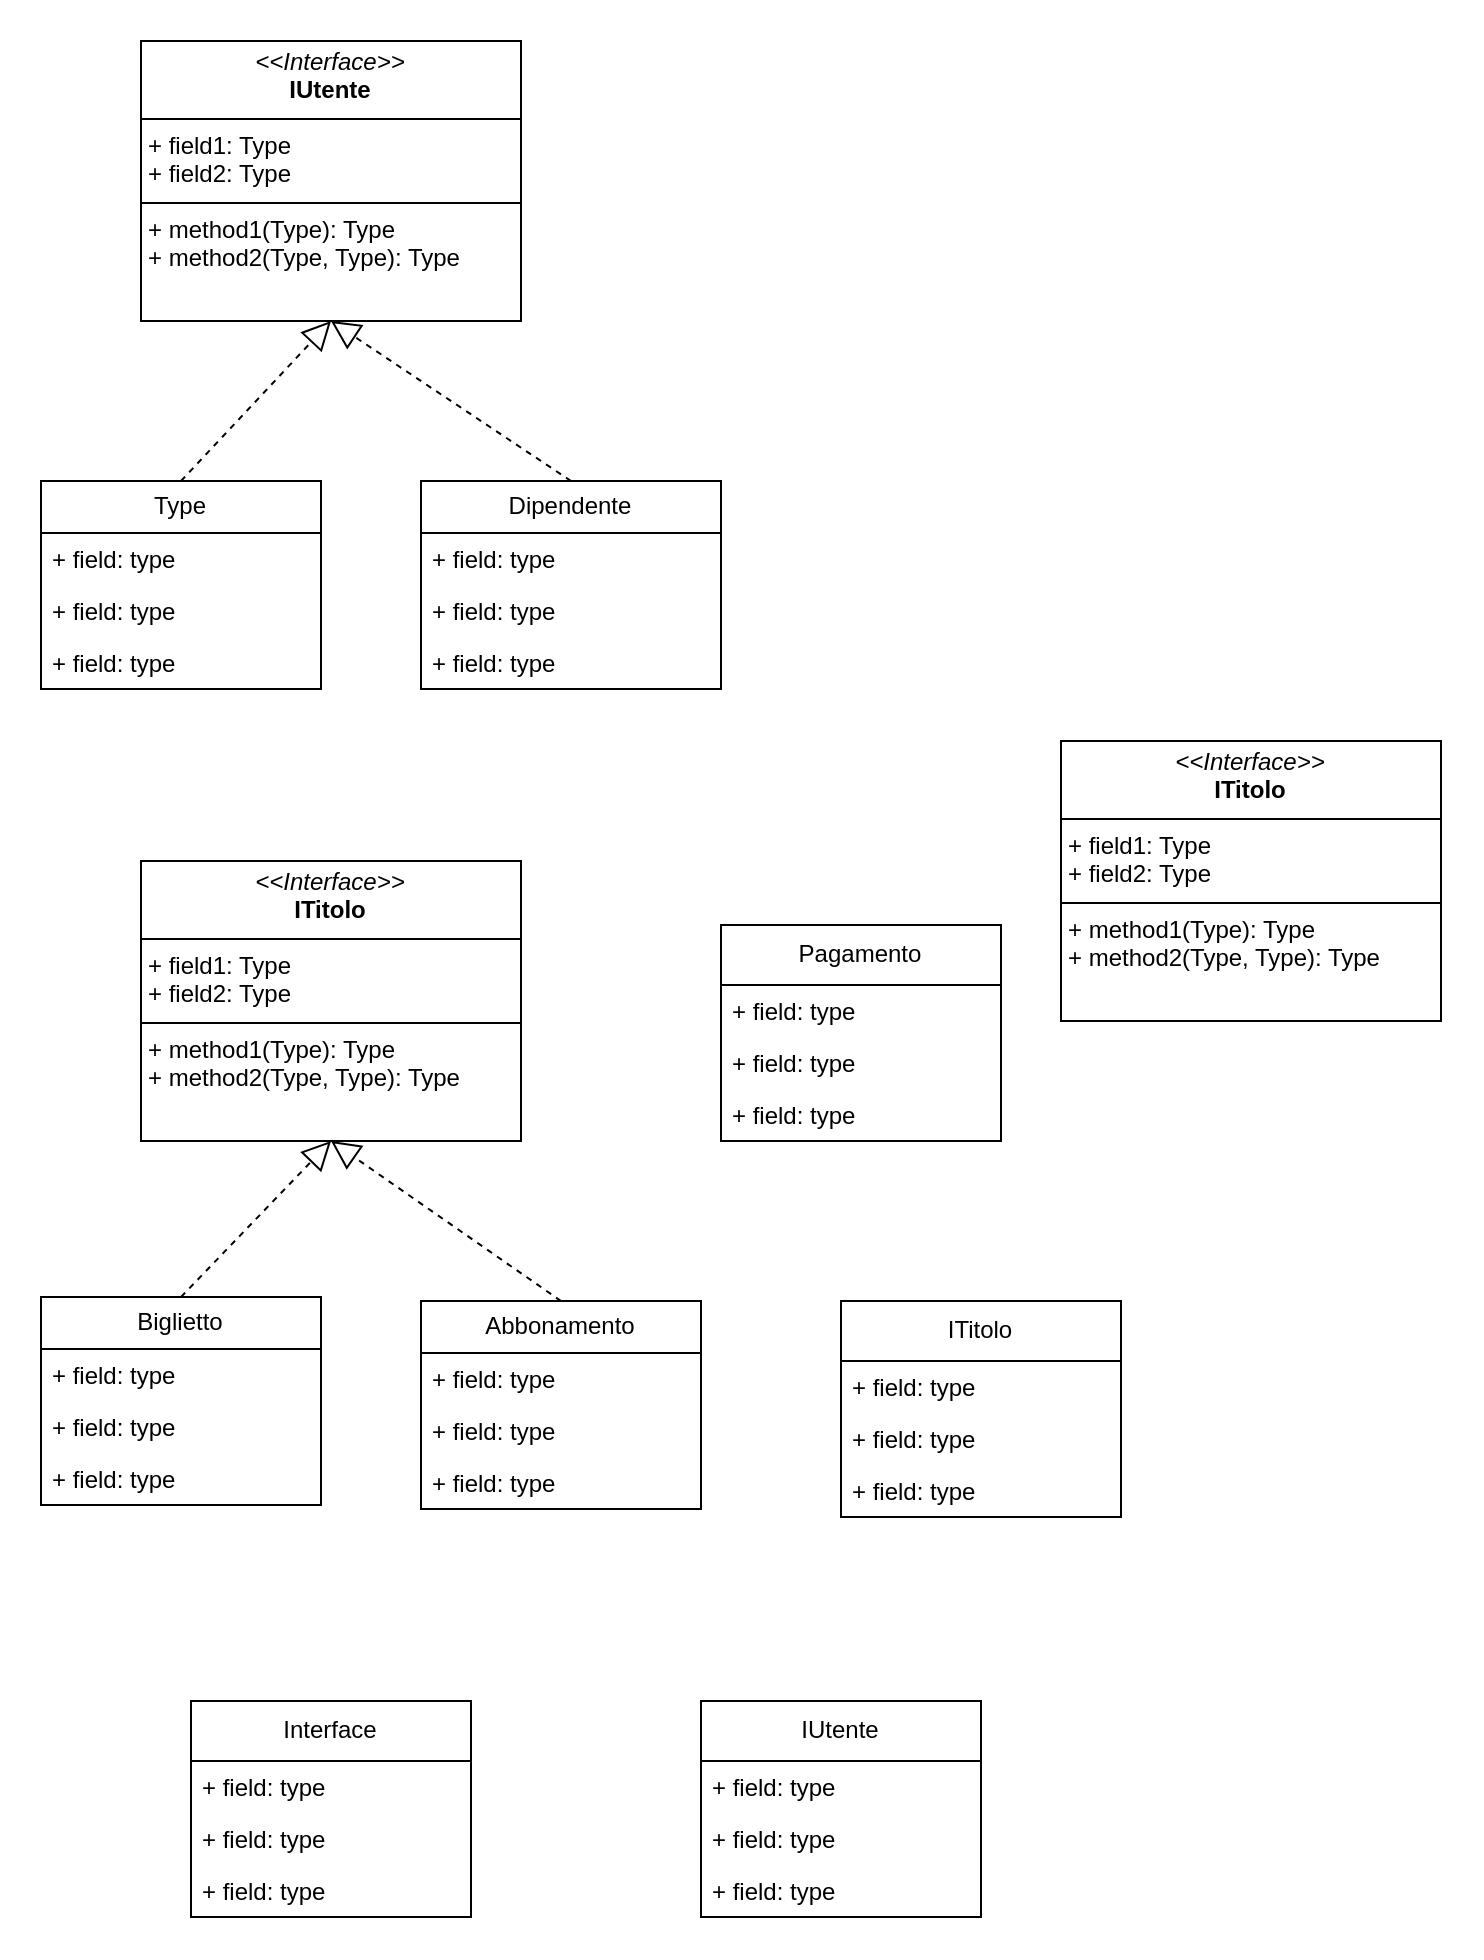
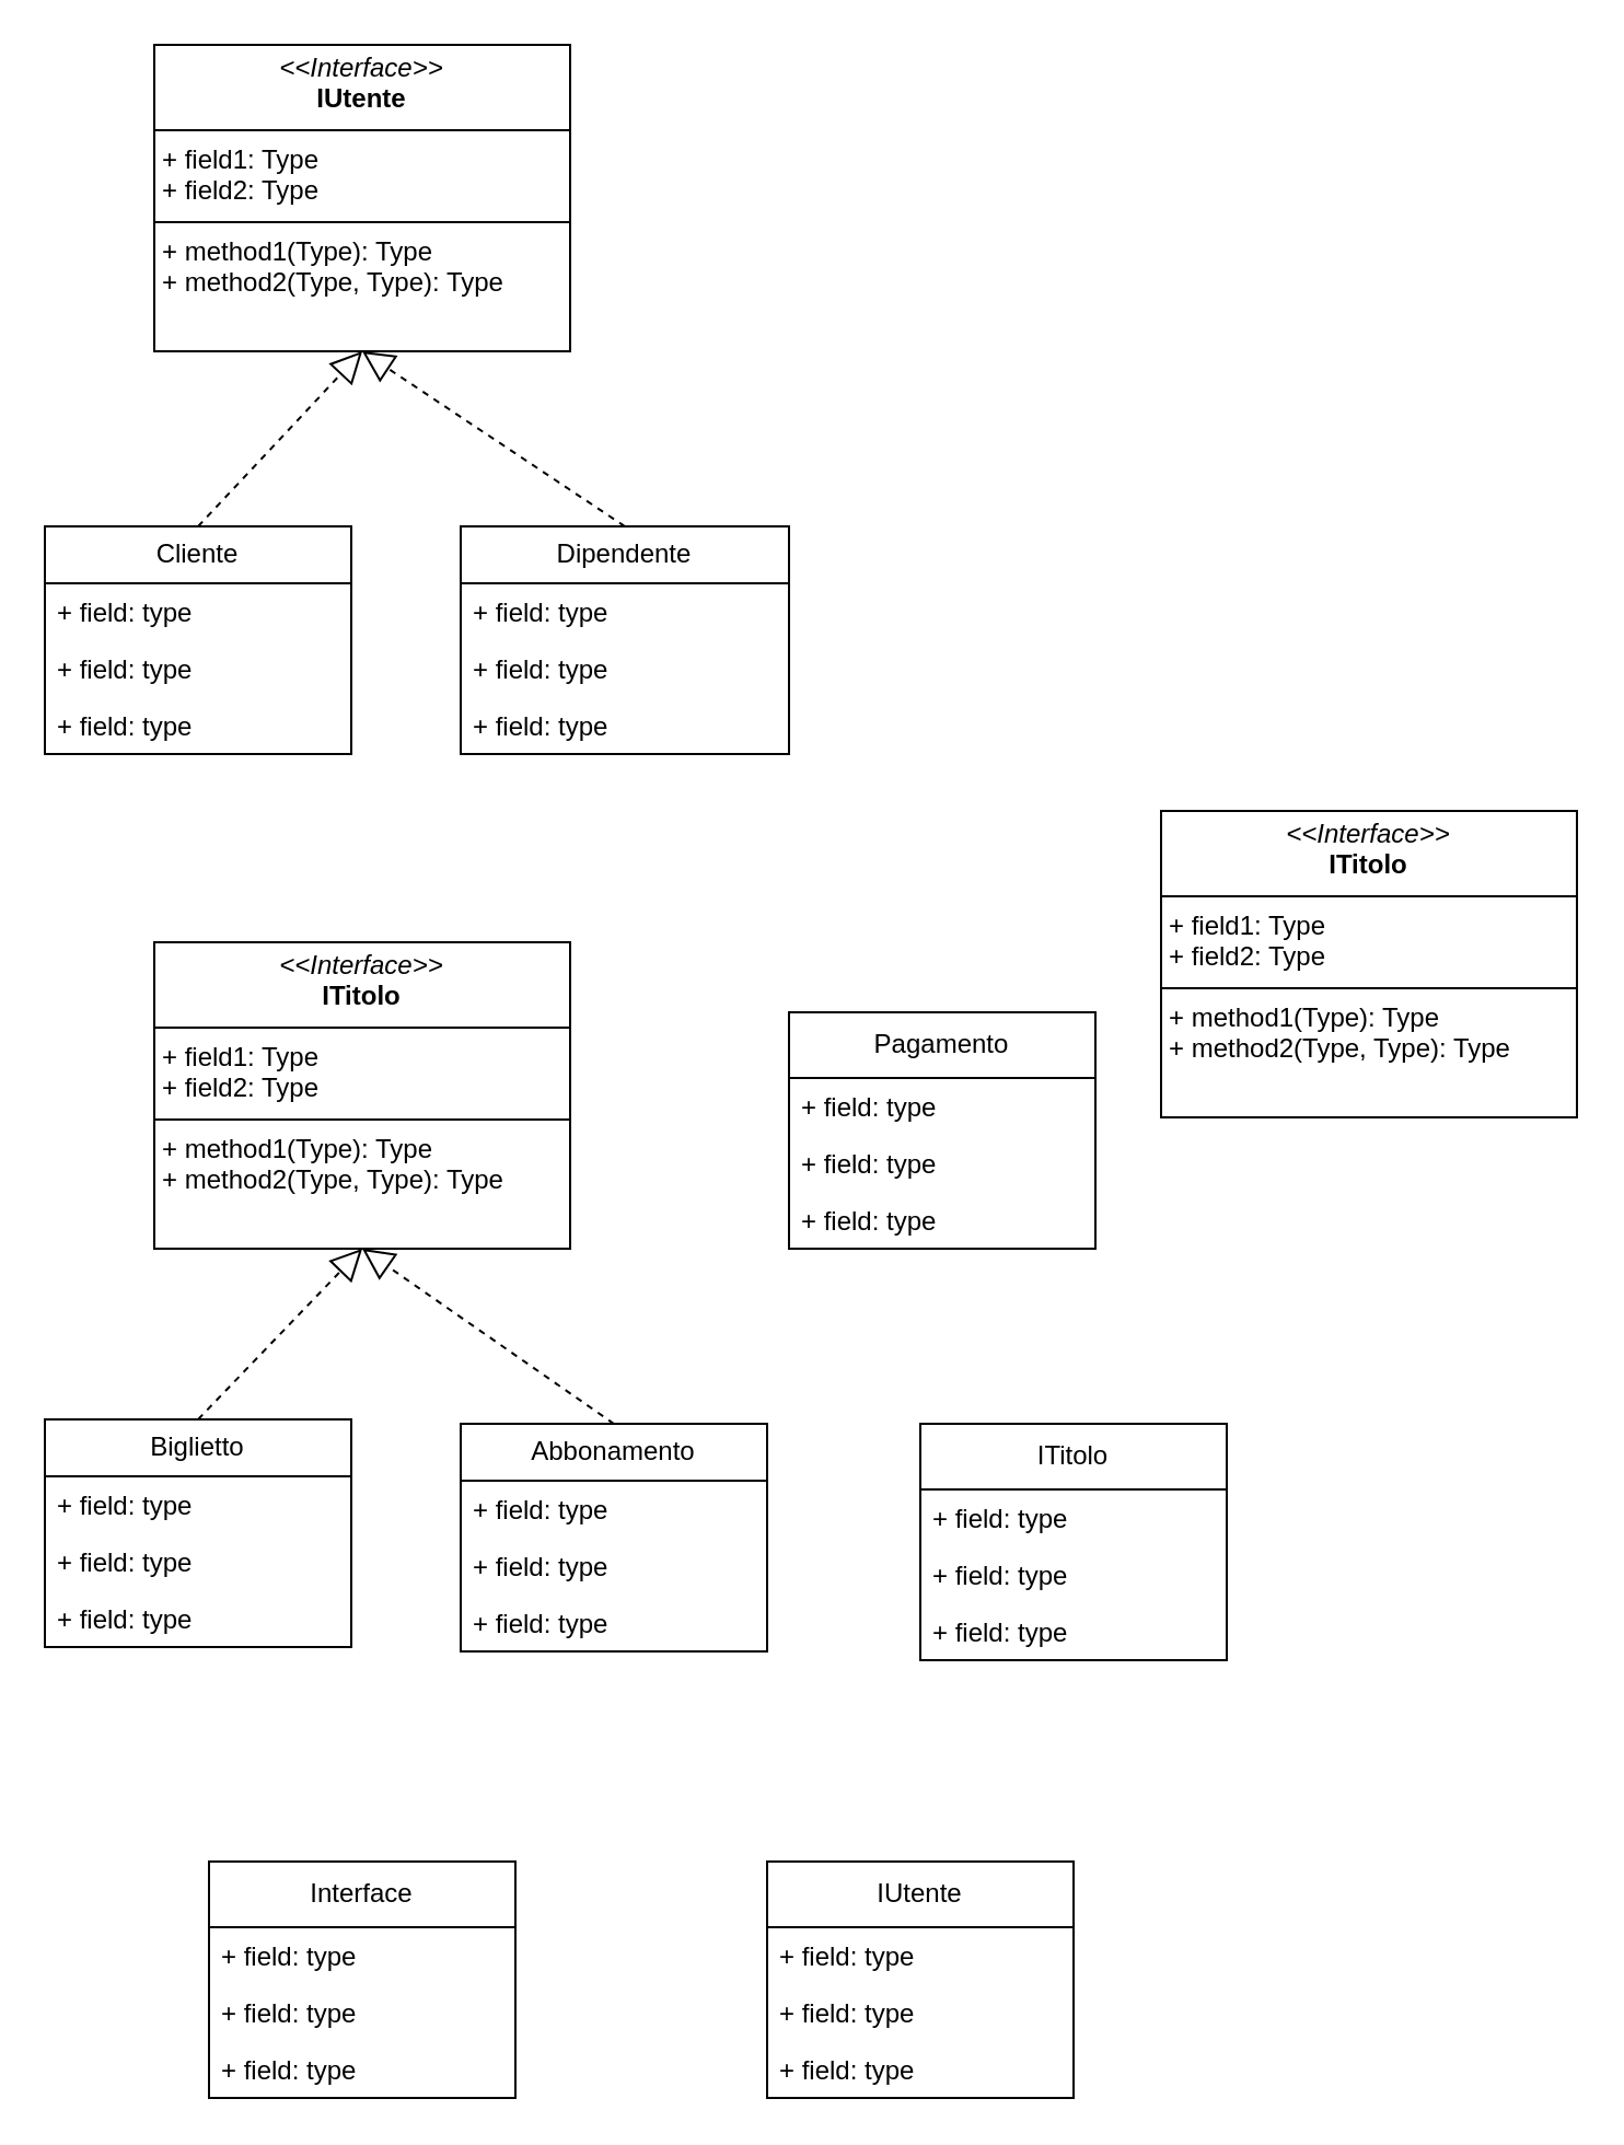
- <mxCell id="2" value="Type" style="swimlane;fontStyle=0;childLayout=stackLayout;horizontal=1;startSize=26;fillColor=none;horizontalStack=0;resizeParent=1;resizeParentMax=0;resizeLast=0;collapsible=1;marginBottom=0;whiteSpace=wrap;html=1;" vertex="1" parent="1"><mxGeometry x="20" y="240" width="140" height="104" as="geometry" /></mxCell>
+ <mxCell id="2" value="Cliente" style="swimlane;fontStyle=0;childLayout=stackLayout;horizontal=1;startSize=26;fillColor=none;horizontalStack=0;resizeParent=1;resizeParentMax=0;resizeLast=0;collapsible=1;marginBottom=0;whiteSpace=wrap;html=1;" vertex="1" parent="1"><mxGeometry x="20" y="240" width="140" height="104" as="geometry" /></mxCell>
